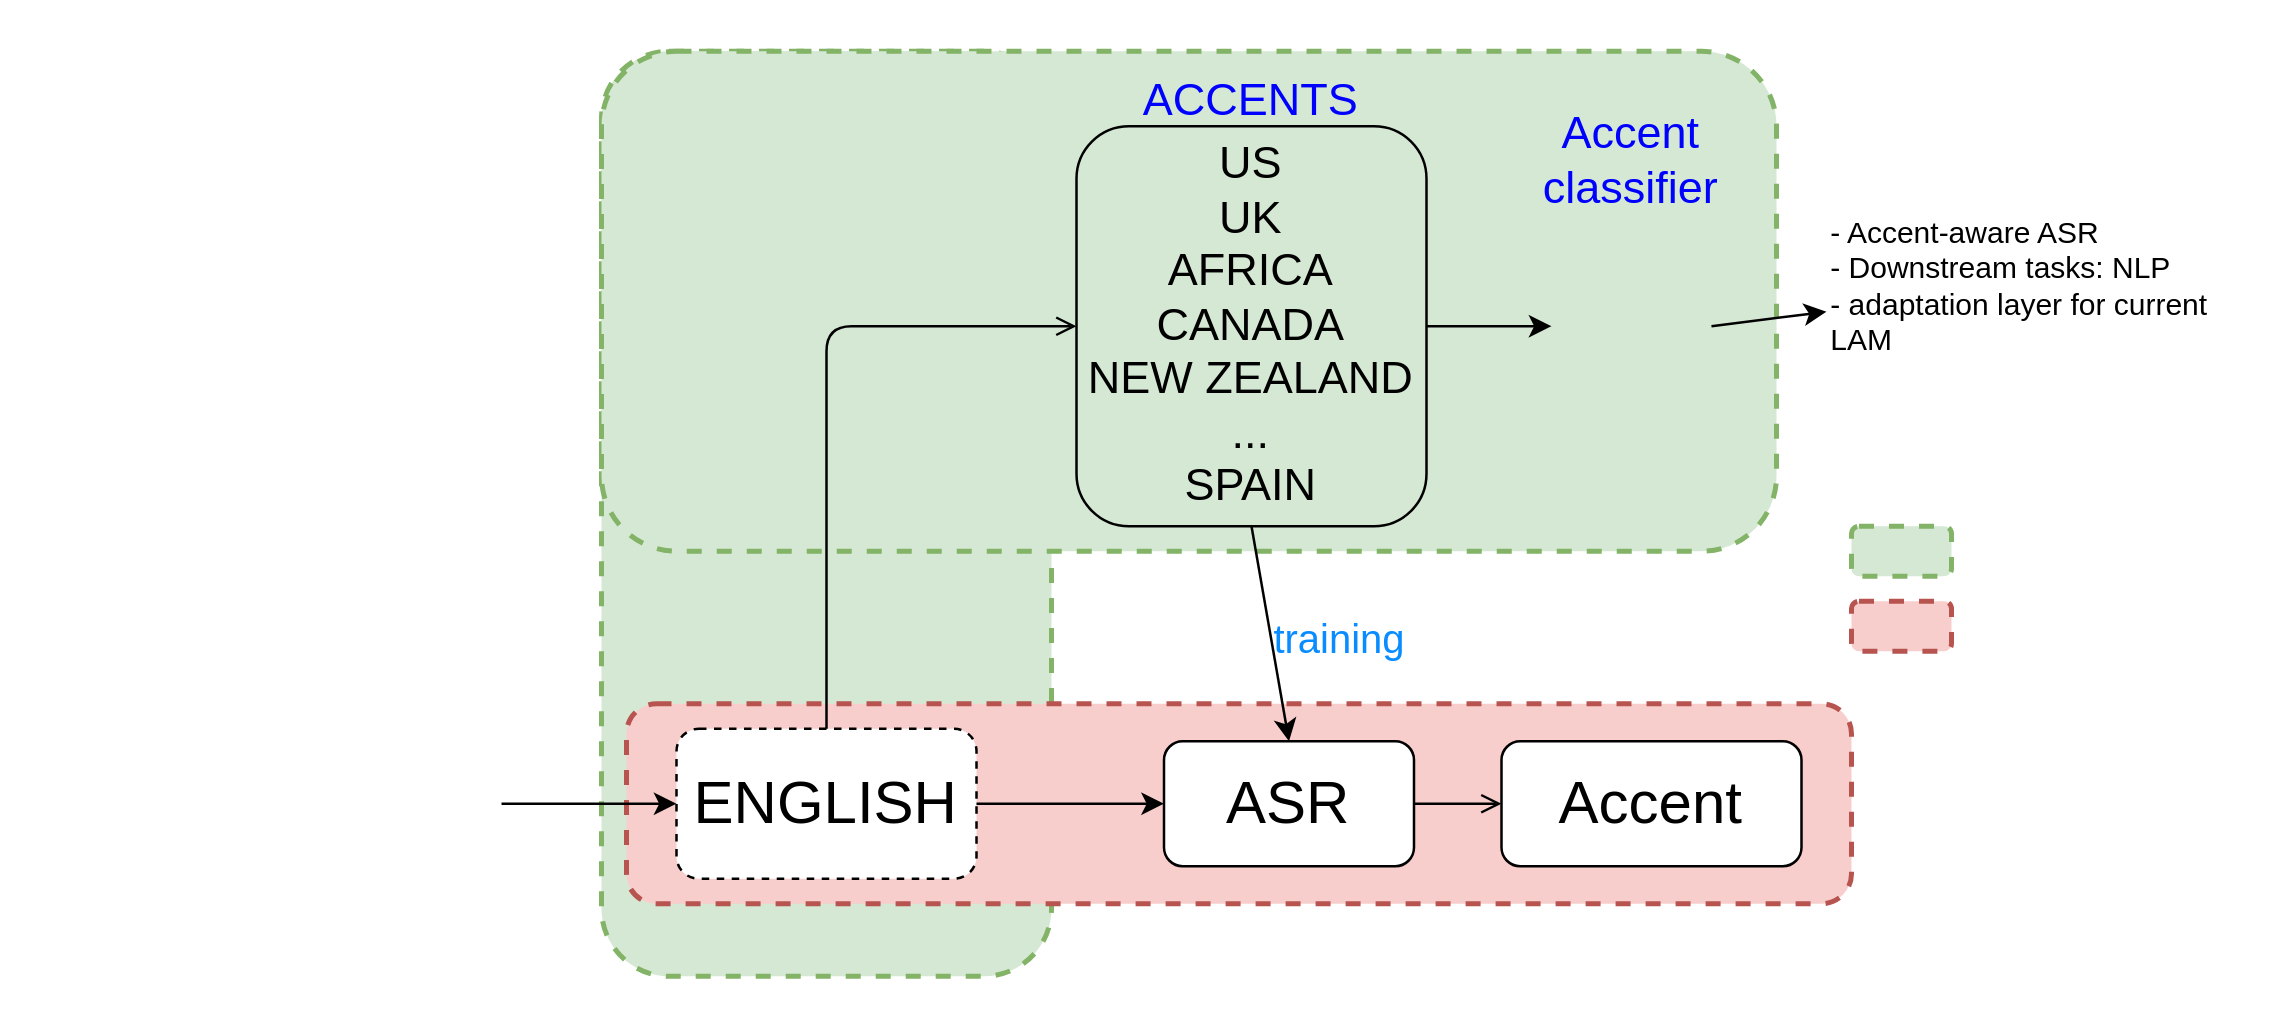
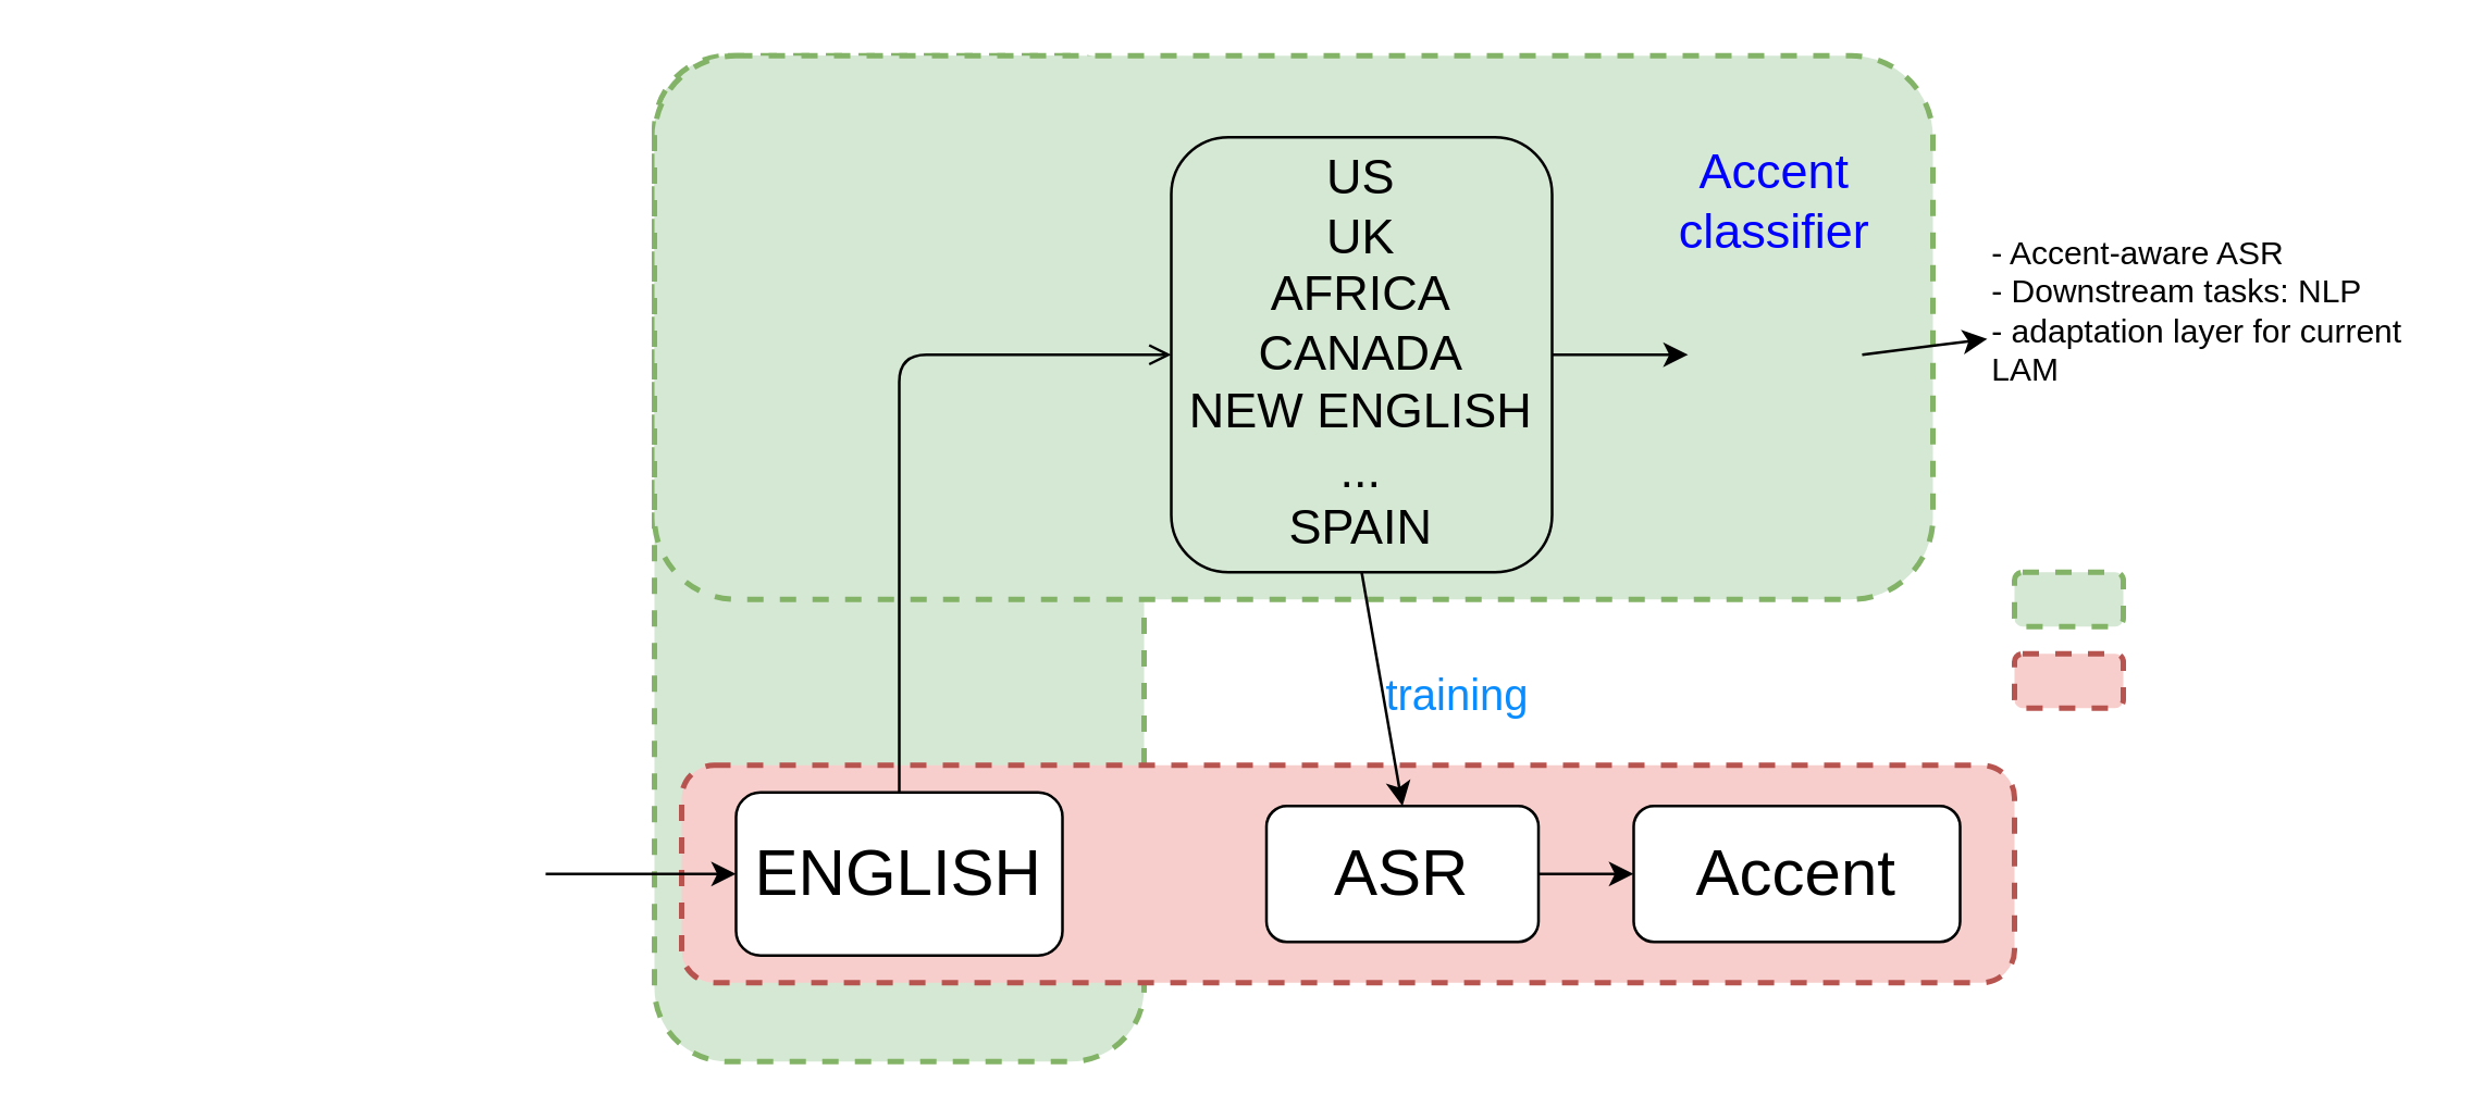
- <mxCell id="10" value="ACCENTS" style="text;html=1;strokeColor=none;fillColor=none;align=center;verticalAlign=middle;whiteSpace=wrap;rounded=0;fontSize=18;fontColor=#0000FF;" vertex="1" parent="1"><mxGeometry x="440" y="30" width="120" height="20" as="geometry" /></mxCell>
- <mxCell id="20" value="Accent classifier" style="text;html=1;strokeColor=none;fillColor=none;align=center;verticalAlign=middle;whiteSpace=wrap;rounded=0;fontSize=18;fontColor=#0000FF;" vertex="1" parent="1"><mxGeometry x="603" y="40" width="98" height="48" as="geometry" /></mxCell>
+ <mxCell id="20" value="Accent classifier" style="text;html=1;strokeColor=none;fillColor=none;align=center;verticalAlign=middle;whiteSpace=wrap;rounded=0;fontSize=18;fontColor=#0000FF;" vertex="1" parent="1"><mxGeometry x="603" y="50" width="98" height="48" as="geometry" /></mxCell>
- <mxCell id="9" value="&lt;font style=&quot;font-size: 18px&quot;&gt;US&lt;br style=&quot;font-size: 18px&quot;&gt;UK&lt;br style=&quot;font-size: 18px&quot;&gt;AFRICA&lt;br style=&quot;font-size: 18px&quot;&gt;CANADA&lt;br&gt;NEW ZEALAND&lt;br&gt;...&lt;br&gt;SPAIN&lt;br&gt;&lt;/font&gt;" style="rounded=1;whiteSpace=wrap;html=1;fontSize=18;fillColor=#d5e8d4;" vertex="1" parent="1"><mxGeometry x="430" y="50" width="140" height="160" as="geometry" /></mxCell>
+ <mxCell id="9" value="&lt;font style=&quot;font-size: 18px&quot;&gt;US&lt;br style=&quot;font-size: 18px&quot;&gt;UK&lt;br style=&quot;font-size: 18px&quot;&gt;AFRICA&lt;br style=&quot;font-size: 18px&quot;&gt;CANADA&lt;br&gt;NEW ENGLISH&lt;br&gt;...&lt;br&gt;SPAIN&lt;br&gt;&lt;/font&gt;" style="rounded=1;whiteSpace=wrap;html=1;fontSize=18;fillColor=#d5e8d4;" vertex="1" parent="1"><mxGeometry x="430" y="50" width="140" height="160" as="geometry" /></mxCell>
- <mxCell id="7" value="ENGLISH" style="rounded=1;whiteSpace=wrap;html=1;fontSize=24;dashed=1;" vertex="1" parent="1"><mxGeometry x="270" y="291" width="120" height="60" as="geometry" /></mxCell>
+ <mxCell id="7" value="ENGLISH" style="rounded=1;whiteSpace=wrap;html=1;fontSize=24;" vertex="1" parent="1"><mxGeometry x="270" y="291" width="120" height="60" as="geometry" /></mxCell>
- <mxCell id="13" value="" style="endArrow=classic;html=1;fontSize=24;exitX=1;exitY=0.5;exitDx=0;exitDy=0;" edge="1" parent="1" source="7" target="11"><mxGeometry width="50" height="50" relative="1" as="geometry"><mxPoint x="210" y="331" as="sourcePoint" /><mxPoint x="280" y="331" as="targetPoint" /></mxGeometry></mxCell>
- <mxCell id="14" value="" style="endArrow=open;html=1;fontSize=24;exitX=1;exitY=0.5;exitDx=0;exitDy=0;entryX=0;entryY=0.5;entryDx=0;entryDy=0;" edge="1" parent="1" source="11" target="12"><mxGeometry width="50" height="50" relative="1" as="geometry"><mxPoint x="400" y="331" as="sourcePoint" /><mxPoint x="450" y="331" as="targetPoint" /></mxGeometry></mxCell>
+ <mxCell id="14" value="" style="endArrow=classic;html=1;fontSize=24;exitX=1;exitY=0.5;exitDx=0;exitDy=0;entryX=0;entryY=0.5;entryDx=0;entryDy=0;" edge="1" parent="1" source="11" target="12"><mxGeometry width="50" height="50" relative="1" as="geometry"><mxPoint x="400" y="331" as="sourcePoint" /><mxPoint x="450" y="331" as="targetPoint" /></mxGeometry></mxCell>
